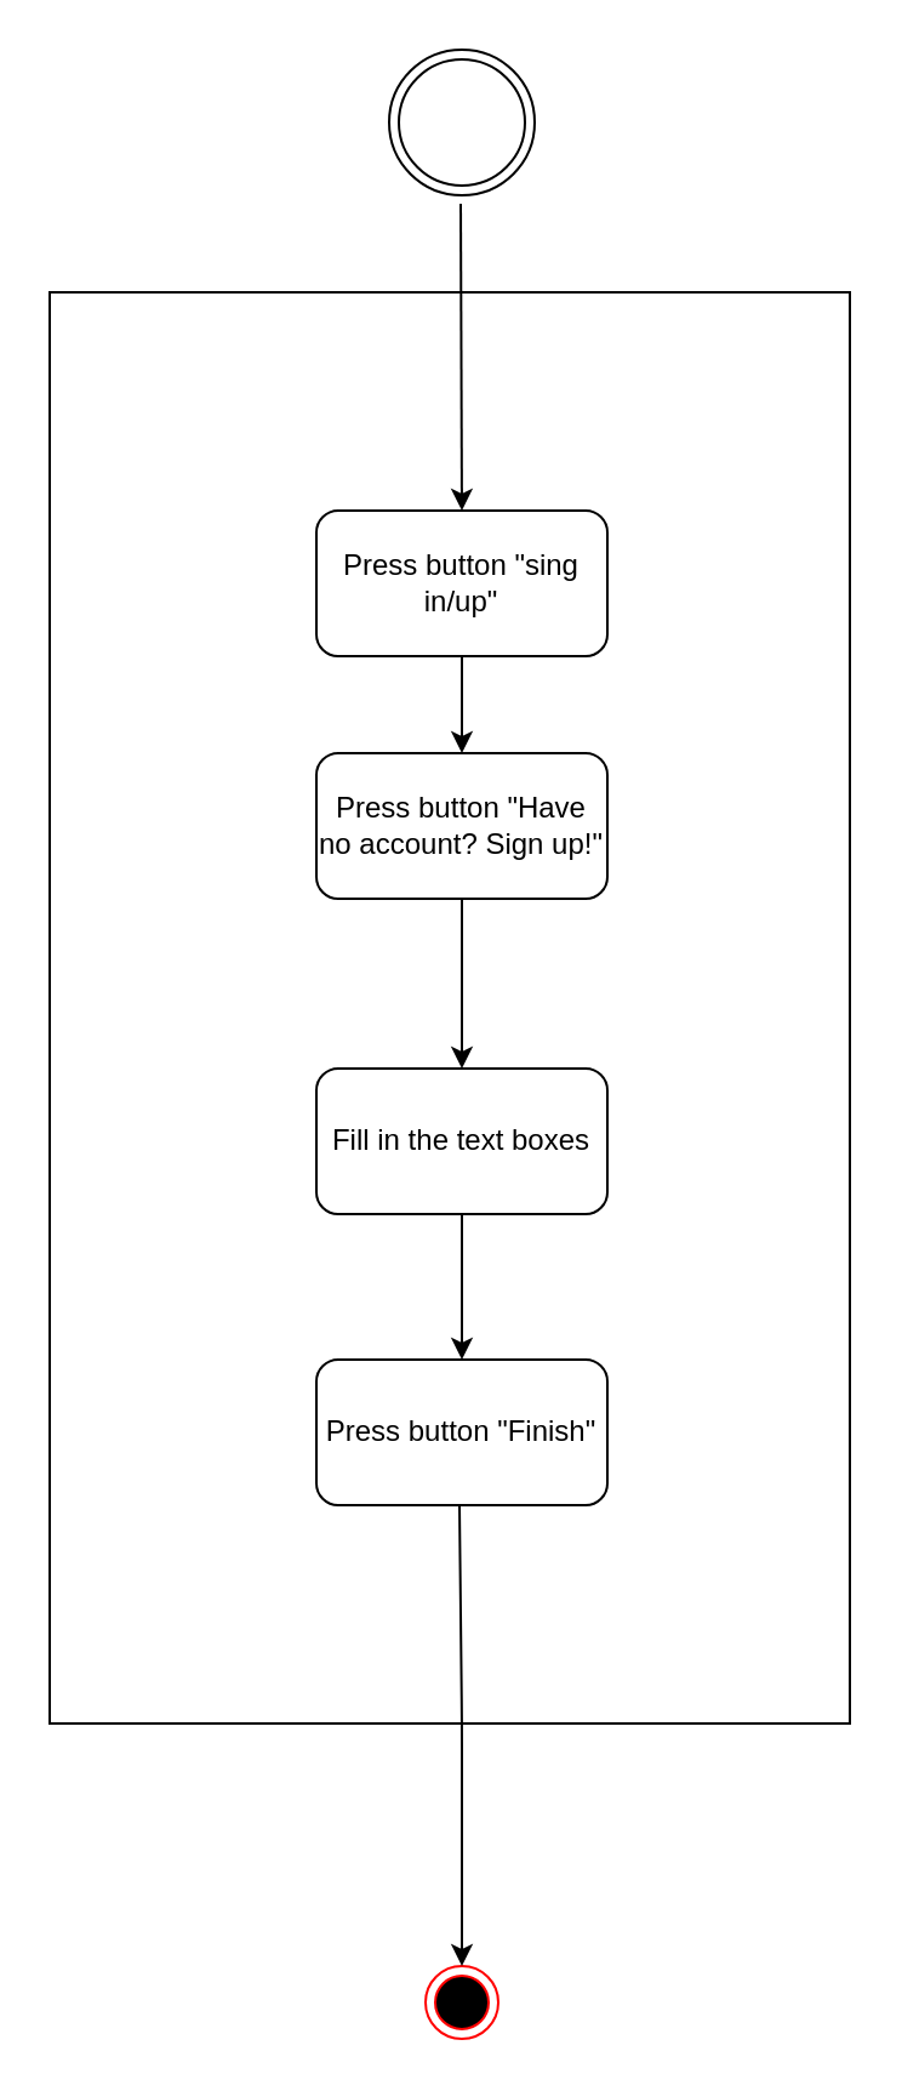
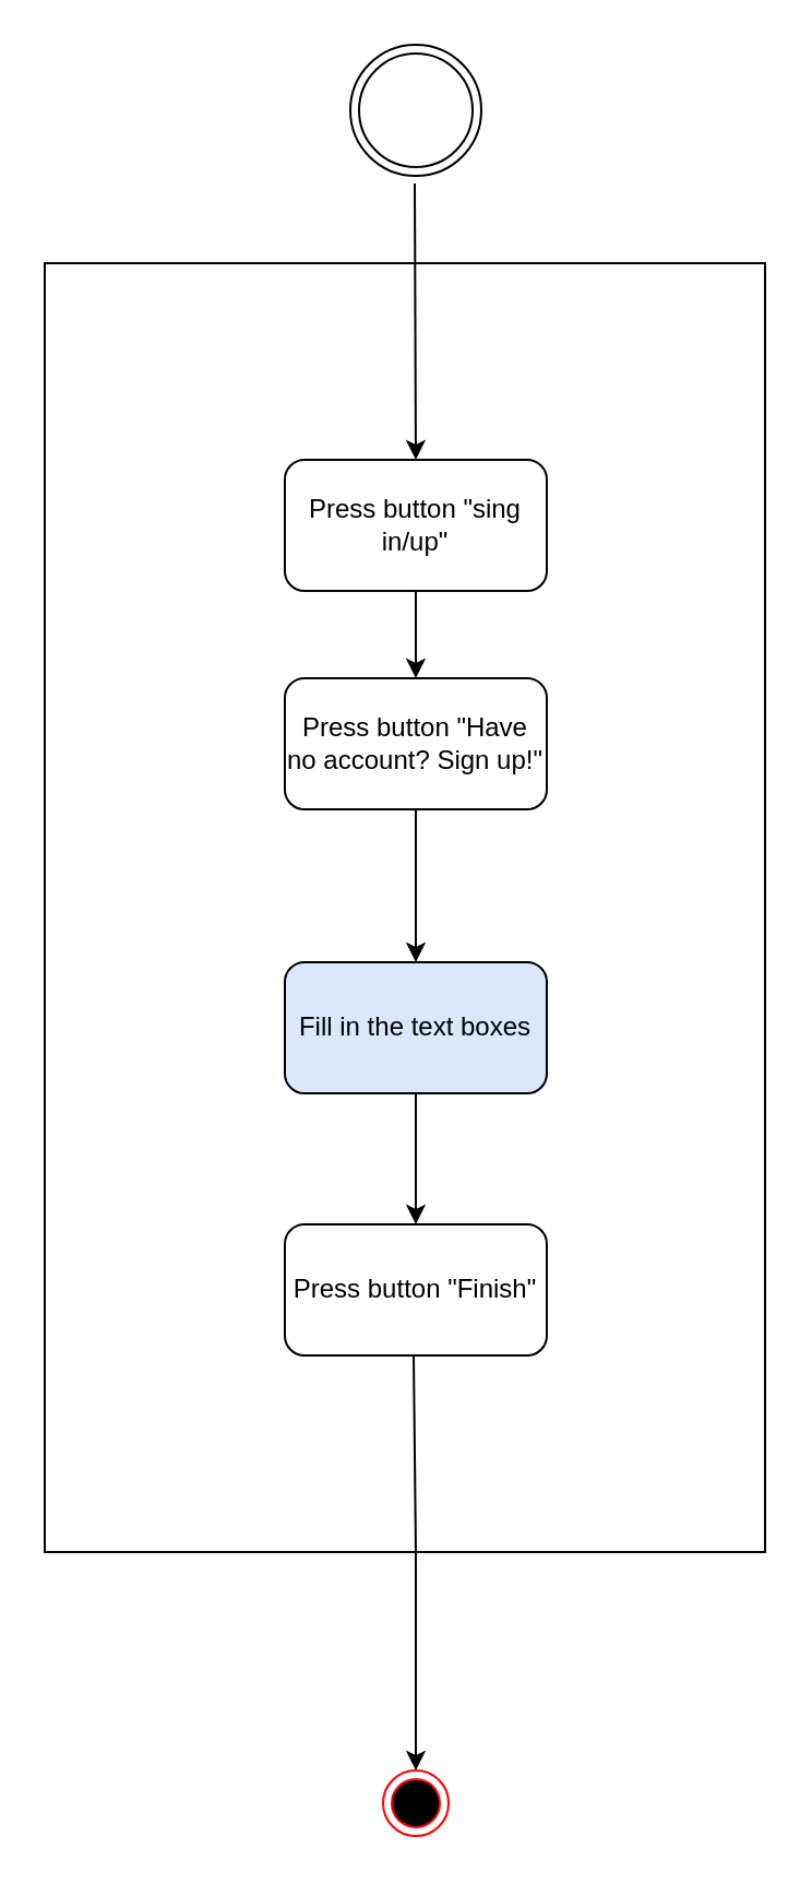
- <mxCell id="12" value="Fill in the text boxes" style="rounded=1;whiteSpace=wrap;html=1;" vertex="1" parent="1"><mxGeometry x="130" y="440" width="120" height="60" as="geometry" /></mxCell>
+ <mxCell id="12" value="Fill in the text boxes" style="rounded=1;whiteSpace=wrap;html=1;fillColor=#dae8fc;" vertex="1" parent="1"><mxGeometry x="130" y="440" width="120" height="60" as="geometry" /></mxCell>
